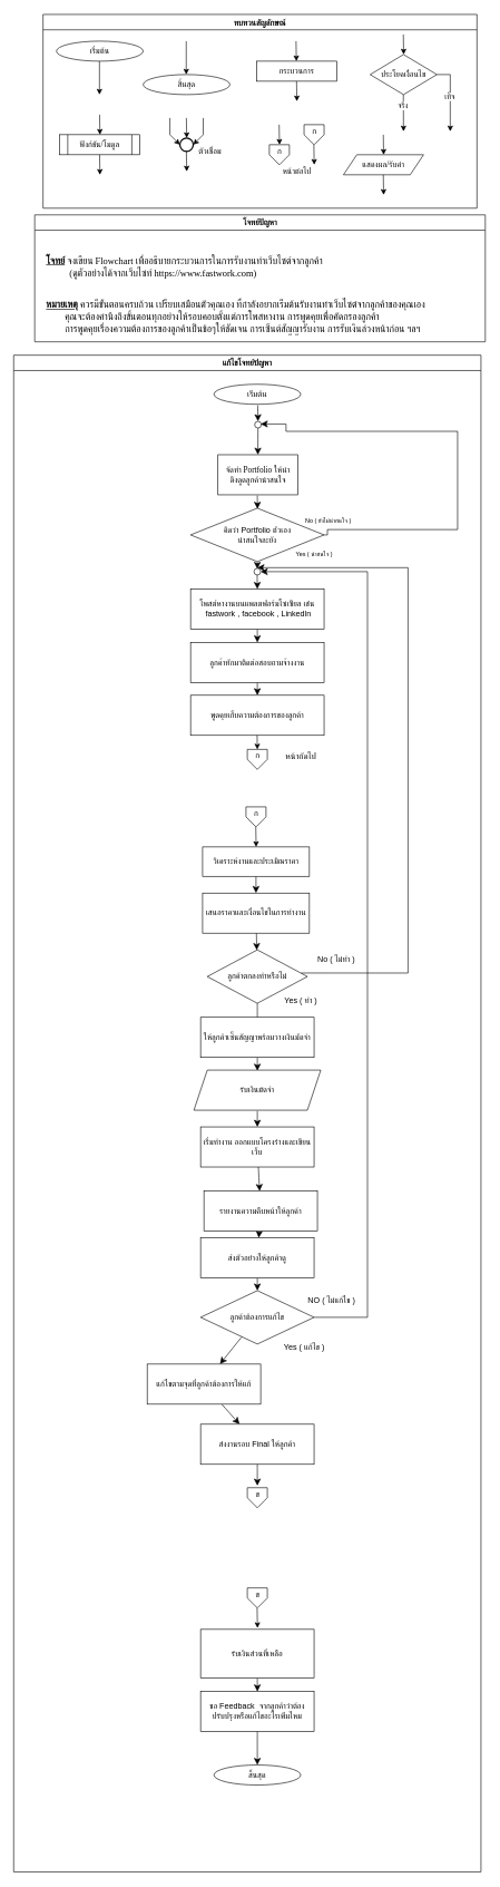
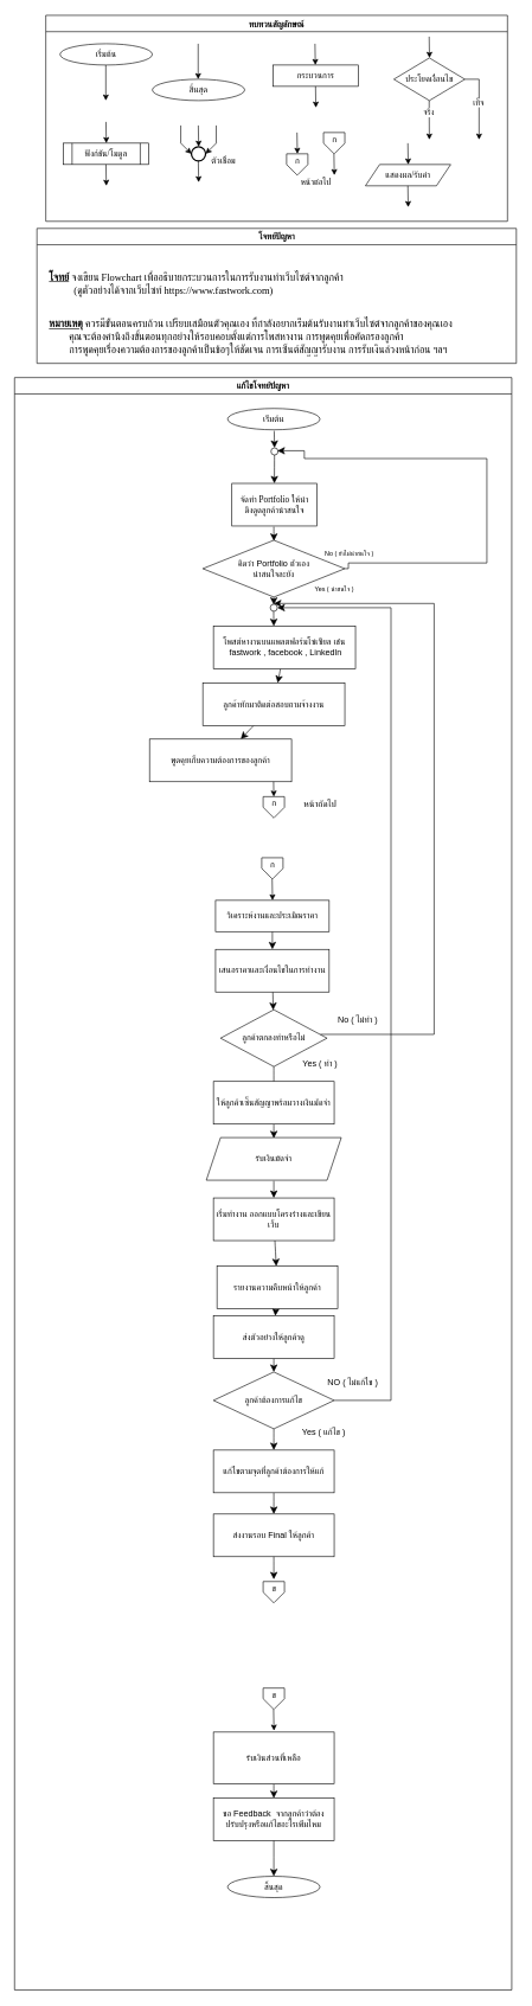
- <mxCell id="50" value="โพสต์หางานบนแพลตฟอร์มโซเซียล เช่น &amp;nbsp;fastwork , facebook , Linkedln" style="whiteSpace=wrap;html=1;" vertex="1" parent="35"><mxGeometry x="265" y="350" width="200" height="60" as="geometry" /></mxCell>
+ <mxCell id="50" value="โพสต์หางานบนแพลตฟอร์มโซเซียล เช่น &amp;nbsp;fastwork , facebook , Linkedln" style="whiteSpace=wrap;html=1;" vertex="1" parent="35"><mxGeometry x="280" y="350" width="200" height="60" as="geometry" /></mxCell>
- <mxCell id="53" value="พูดคุยเก็บความต้องการของลูกค้า" style="whiteSpace=wrap;html=1;" vertex="1" parent="35"><mxGeometry x="265" y="509" width="200" height="60" as="geometry" /></mxCell>
+ <mxCell id="53" value="พูดคุยเก็บความต้องการของลูกค้า" style="whiteSpace=wrap;html=1;" vertex="1" parent="35"><mxGeometry x="190" y="509" width="200" height="60" as="geometry" /></mxCell>
- <mxCell id="86" value="แก้ไขตามจุดที่ลูกค้าต้องการให้แก้" style="whiteSpace=wrap;html=1;rounded=0;" vertex="1" parent="35"><mxGeometry x="200" y="1510" width="170" height="60" as="geometry" /></mxCell>
+ <mxCell id="86" value="แก้ไขตามจุดที่ลูกค้าต้องการให้แก้" style="whiteSpace=wrap;html=1;rounded=0;" vertex="1" parent="35"><mxGeometry x="280" y="1510" width="170" height="60" as="geometry" /></mxCell>
